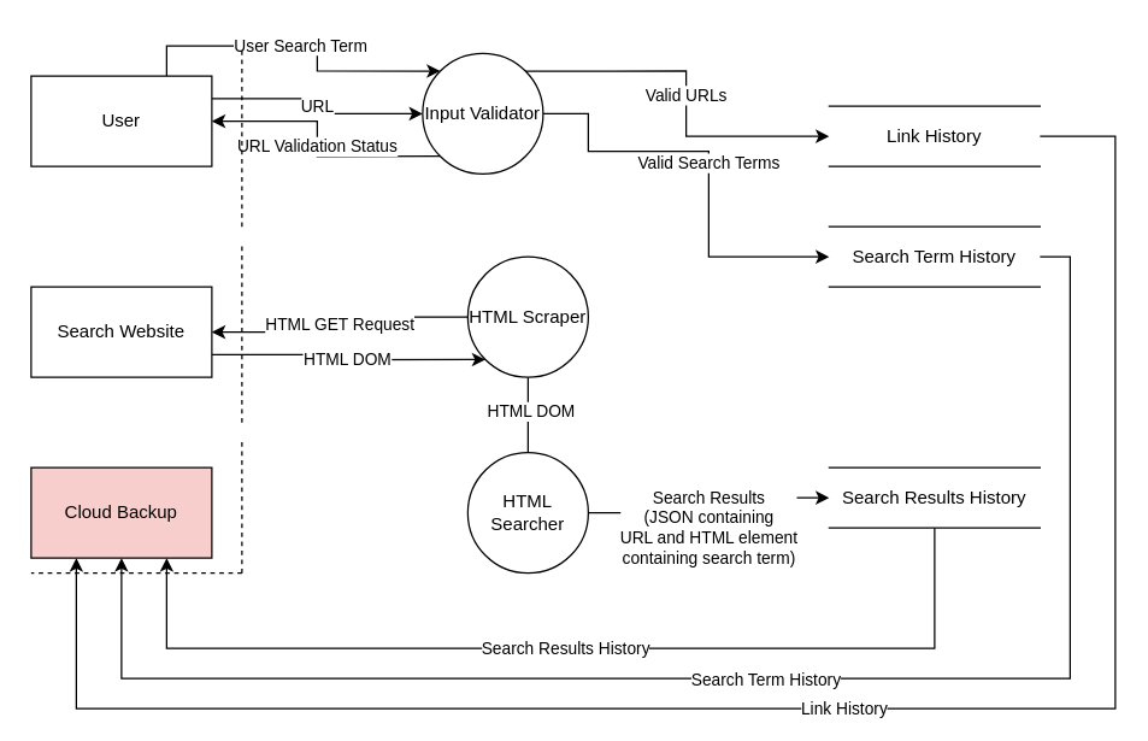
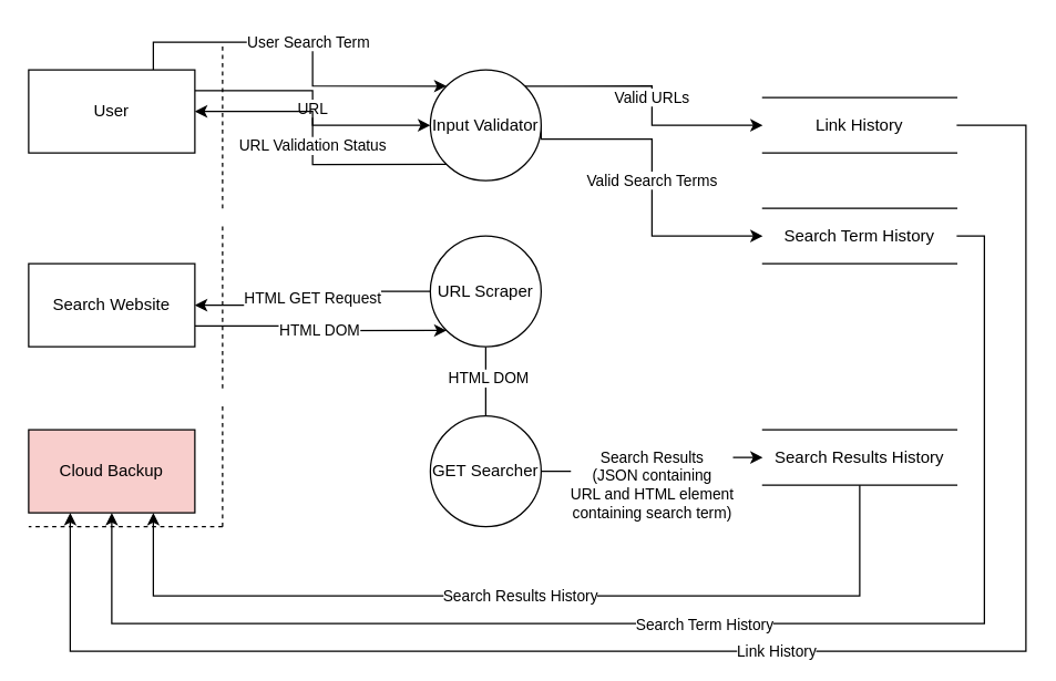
- <mxCell id="11" value="Input Validator" style="ellipse;whiteSpace=wrap;html=1;aspect=fixed;" vertex="1" parent="1"><mxGeometry x="280" y="35" width="80" height="80" as="geometry" /></mxCell>
+ <mxCell id="11" value="Input Validator" style="ellipse;whiteSpace=wrap;html=1;aspect=fixed;" vertex="1" parent="1"><mxGeometry x="310" y="50" width="80" height="80" as="geometry" /></mxCell>
- <mxCell id="15" value="HTML Scraper" style="ellipse;whiteSpace=wrap;html=1;aspect=fixed;" vertex="1" parent="1"><mxGeometry x="310" y="170" width="80" height="80" as="geometry" /></mxCell>
+ <mxCell id="15" value="URL Scraper" style="ellipse;whiteSpace=wrap;html=1;aspect=fixed;" vertex="1" parent="1"><mxGeometry x="310" y="170" width="80" height="80" as="geometry" /></mxCell>
- <mxCell id="17" value="HTML Searcher" style="ellipse;whiteSpace=wrap;html=1;aspect=fixed;" vertex="1" parent="1"><mxGeometry x="310" y="300" width="80" height="80" as="geometry" /></mxCell>
+ <mxCell id="17" value="GET Searcher" style="ellipse;whiteSpace=wrap;html=1;aspect=fixed;" vertex="1" parent="1"><mxGeometry x="310" y="300" width="80" height="80" as="geometry" /></mxCell>
